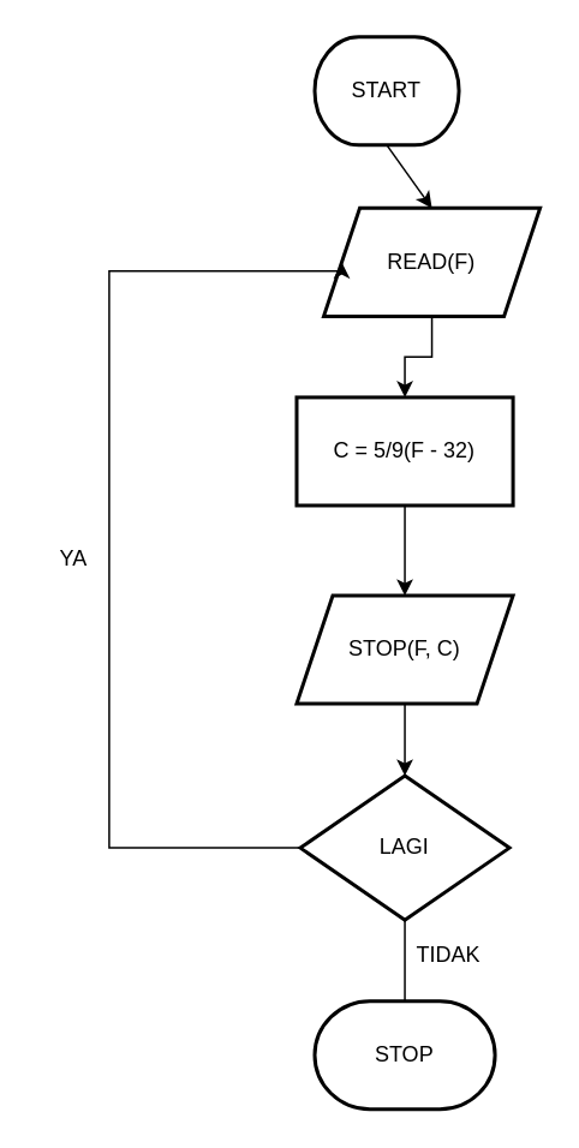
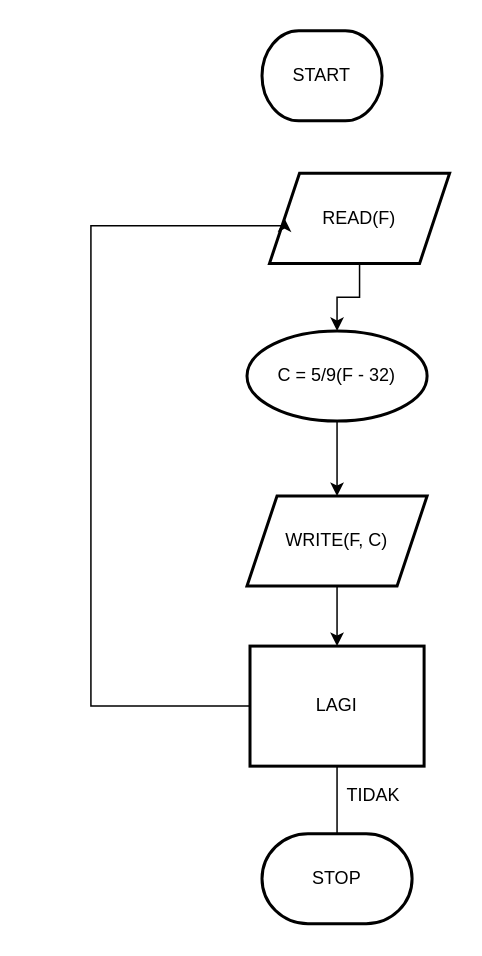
- <mxCell id="11" style="edgeStyle=none;html=1;exitX=0.5;exitY=1;exitDx=0;exitDy=0;exitPerimeter=0;entryX=0.5;entryY=0;entryDx=0;entryDy=0;" edge="1" parent="1" source="12" target="3"><mxGeometry relative="1" as="geometry" /></mxCell>
- <mxCell id="5" value="C = 5/9(F - 32)" style="whiteSpace=wrap;html=1;strokeWidth=2;" parent="1" vertex="1"><mxGeometry x="164" y="220" width="120" height="60" as="geometry" /></mxCell>
+ <mxCell id="5" value="C = 5/9(F - 32)" style="ellipse;whiteSpace=wrap;html=1;strokeWidth=2;" parent="1" vertex="1"><mxGeometry x="164" y="220" width="120" height="60" as="geometry" /></mxCell>
- <mxCell id="14" value="YA" style="text;html=1;align=center;verticalAlign=middle;resizable=0;points=[];autosize=1;strokeColor=none;fillColor=none;" vertex="1" parent="1"><mxGeometry x="20" y="295" width="40" height="30" as="geometry" /></mxCell>
- <mxCell id="7" value="STOP(F, C)" style="shape=parallelogram;perimeter=parallelogramPerimeter;whiteSpace=wrap;html=1;fixedSize=1;strokeWidth=2;" parent="1" vertex="1"><mxGeometry x="164" y="330" width="120" height="60" as="geometry" /></mxCell>
+ <mxCell id="7" value="WRITE(F, C)" style="shape=parallelogram;perimeter=parallelogramPerimeter;whiteSpace=wrap;html=1;fixedSize=1;strokeWidth=2;" parent="1" vertex="1"><mxGeometry x="164" y="330" width="120" height="60" as="geometry" /></mxCell>
- <mxCell id="10" value="LAGI" style="rhombus;whiteSpace=wrap;html=1;strokeWidth=2;" parent="1" vertex="1"><mxGeometry x="166" y="430" width="116" height="80" as="geometry" /></mxCell>
+ <mxCell id="10" value="LAGI" style="whiteSpace=wrap;html=1;strokeWidth=2;rounded=0;" parent="1" vertex="1"><mxGeometry x="166" y="430" width="116" height="80" as="geometry" /></mxCell>
